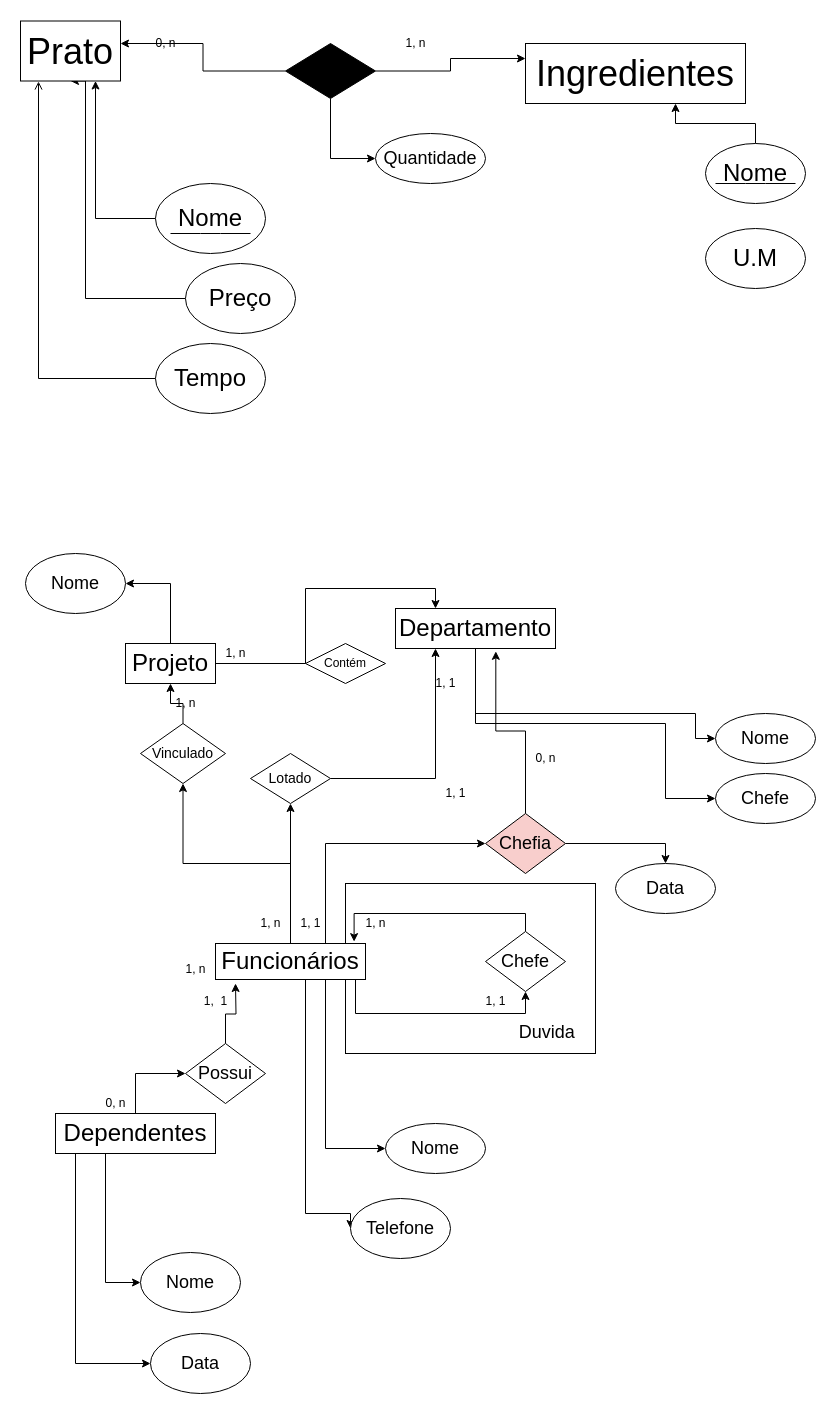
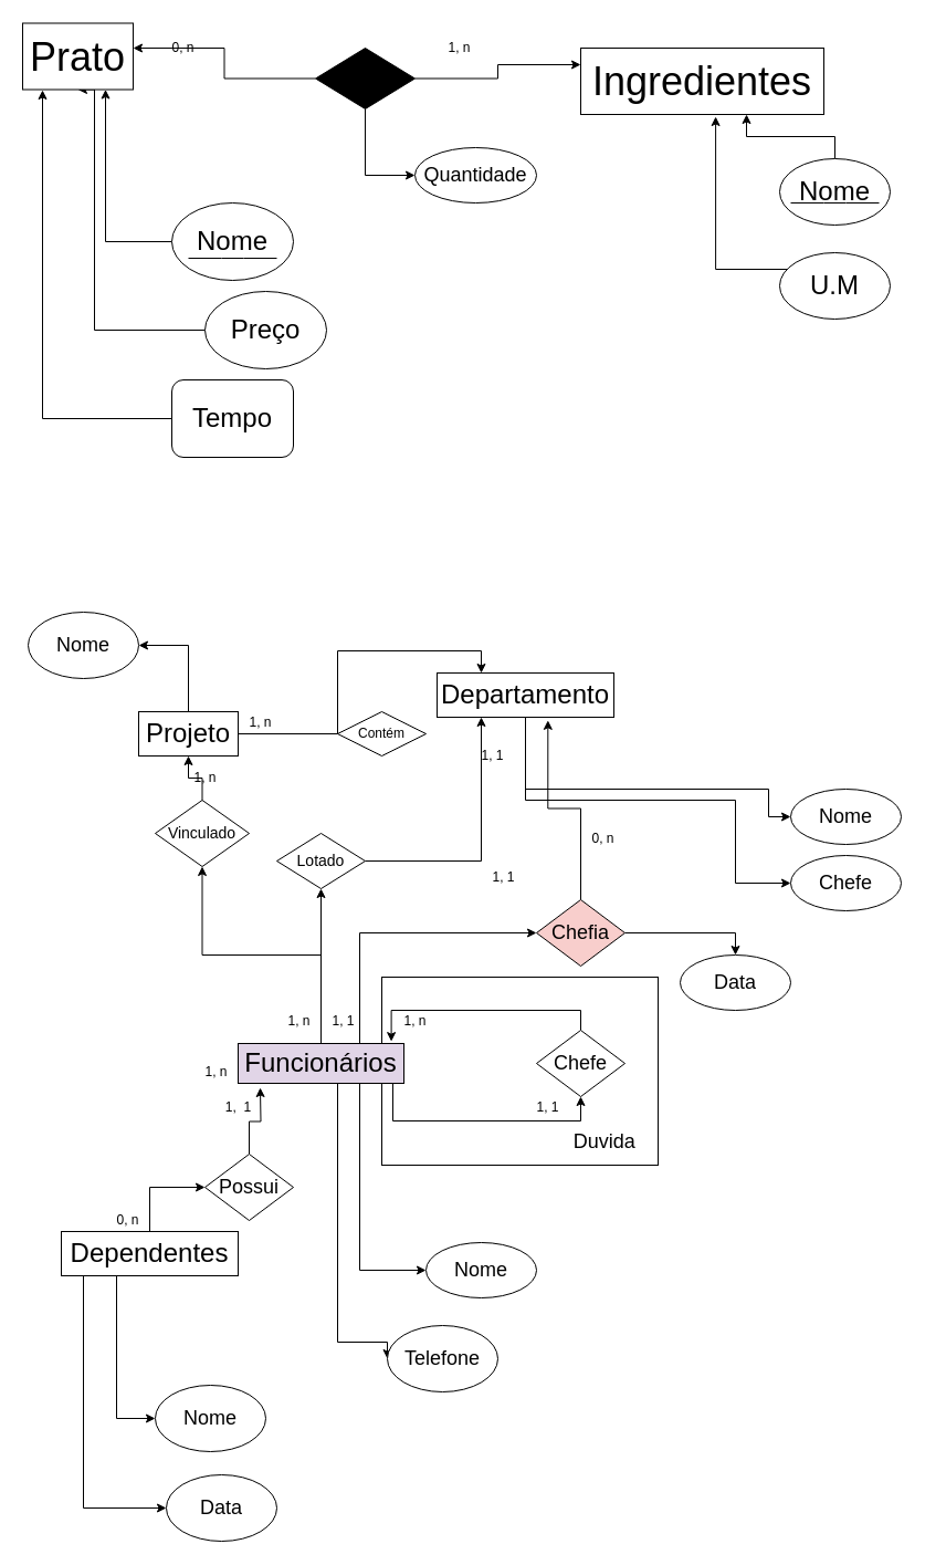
- <mxCell id="13" style="edgeStyle=orthogonalEdgeStyle;rounded=0;orthogonalLoop=1;jettySize=auto;html=1;entryX=0.18;entryY=1.008;entryDx=0;entryDy=0;entryPerimeter=0;endArrow=open;" parent="1" source="14" target="19" edge="1"><mxGeometry relative="1" as="geometry"><mxPoint x="55" y="108" as="targetPoint" /></mxGeometry></mxCell>
+ <mxCell id="13" style="edgeStyle=orthogonalEdgeStyle;rounded=0;orthogonalLoop=1;jettySize=auto;html=1;entryX=0.18;entryY=1.008;entryDx=0;entryDy=0;entryPerimeter=0;" parent="1" source="14" target="19" edge="1"><mxGeometry relative="1" as="geometry"><mxPoint x="55" y="108" as="targetPoint" /></mxGeometry></mxCell>
+ <mxCell id="17" style="edgeStyle=orthogonalEdgeStyle;rounded=0;orthogonalLoop=1;jettySize=auto;html=1;entryX=0.555;entryY=1.033;entryDx=0;entryDy=0;entryPerimeter=0;" parent="1" source="18" target="3" edge="1"><mxGeometry relative="1" as="geometry"><Array as="points"><mxPoint x="647" y="243" /></Array></mxGeometry></mxCell>
- <mxCell id="14" value="&lt;font style=&quot;font-size: 24px&quot;&gt;Tempo&lt;/font&gt;" style="ellipse;whiteSpace=wrap;html=1;" parent="1" vertex="1"><mxGeometry x="155" y="343" width="110" height="70" as="geometry" /></mxCell>
+ <mxCell id="14" value="&lt;font style=&quot;font-size: 24px&quot;&gt;Tempo&lt;/font&gt;" style="whiteSpace=wrap;html=1;rounded=1;" parent="1" vertex="1"><mxGeometry x="155" y="343" width="110" height="70" as="geometry" /></mxCell>
- <mxCell id="30" value="&lt;font style=&quot;font-size: 24px&quot;&gt;Funcionários&lt;/font&gt;" style="rounded=0;whiteSpace=wrap;html=1;strokeColor=#000000;fillColor=#FFFFFF;" parent="1" vertex="1"><mxGeometry x="215" y="943" width="150" height="36" as="geometry" /></mxCell>
+ <mxCell id="30" value="&lt;font style=&quot;font-size: 24px&quot;&gt;Funcionários&lt;/font&gt;" style="rounded=0;whiteSpace=wrap;html=1;strokeColor=#000000;fillColor=#e1d5e7;" parent="1" vertex="1"><mxGeometry x="215" y="943" width="150" height="36" as="geometry" /></mxCell>
